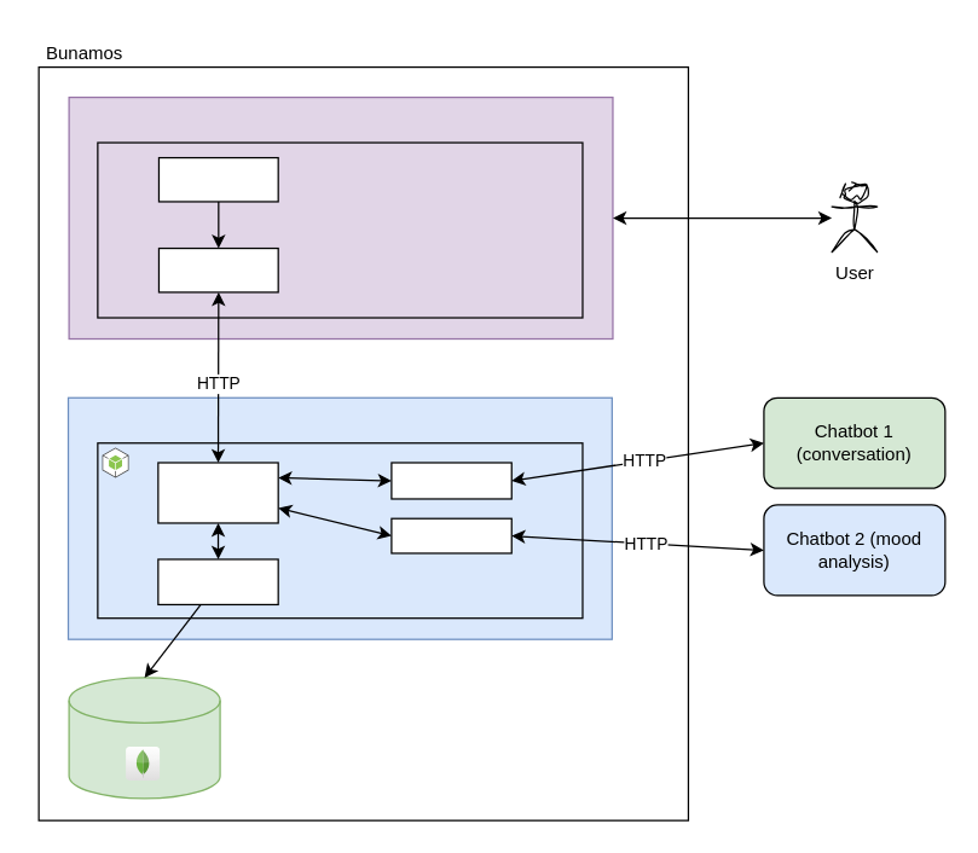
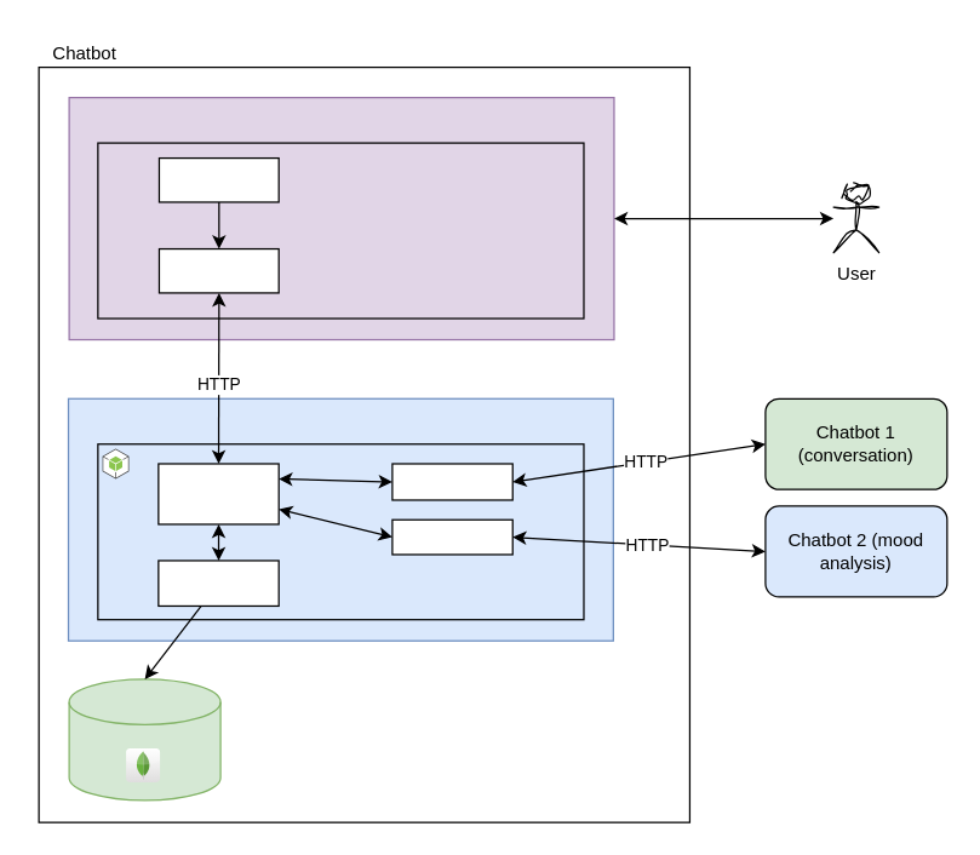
- <mxCell id="34" value="Bunamos" style="text;html=1;align=center;verticalAlign=middle;resizable=0;points=[];autosize=1;strokeColor=none;fillColor=none;" vertex="1" parent="1"><mxGeometry x="20" y="20" width="70" height="30" as="geometry" /></mxCell>
+ <mxCell id="34" value="Chatbot" style="text;html=1;align=center;verticalAlign=middle;resizable=0;points=[];autosize=1;strokeColor=none;fillColor=none;" vertex="1" parent="1"><mxGeometry x="20" y="20" width="70" height="30" as="geometry" /></mxCell>
